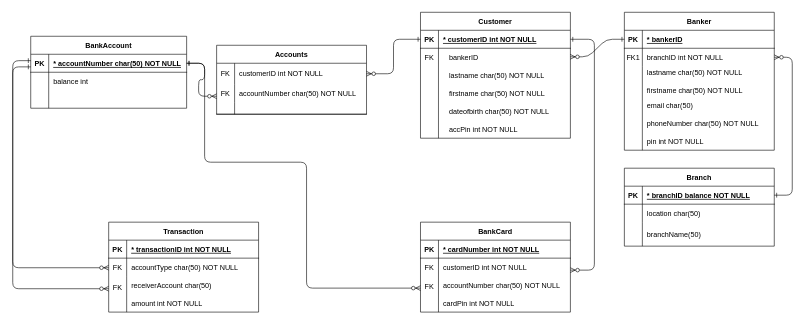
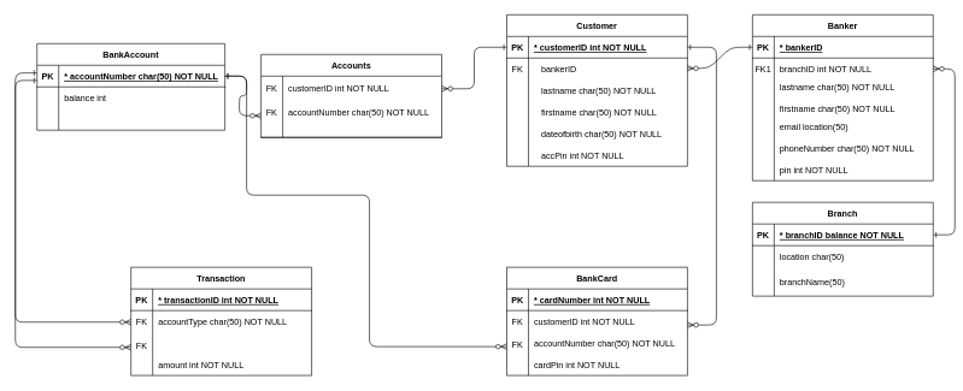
- <mxCell id="70" value="email char(50)" style="shape=partialRectangle;overflow=hidden;connectable=0;fillColor=none;top=0;left=0;bottom=0;right=0;align=left;spacingLeft=6;" parent="1" vertex="1"><mxGeometry x="1070" y="160" width="220" height="30" as="geometry"><mxRectangle width="220" height="30" as="alternateBounds" /></mxGeometry></mxCell>
+ <mxCell id="70" value="email location(50)" style="shape=partialRectangle;overflow=hidden;connectable=0;fillColor=none;top=0;left=0;bottom=0;right=0;align=left;spacingLeft=6;" parent="1" vertex="1"><mxGeometry x="1070" y="160" width="220" height="30" as="geometry"><mxRectangle width="220" height="30" as="alternateBounds" /></mxGeometry></mxCell>
- <mxCell id="84" value="receiverAccount char(50)" style="shape=partialRectangle;overflow=hidden;connectable=0;fillColor=none;top=0;left=0;bottom=0;right=0;align=left;spacingLeft=6;" parent="1" vertex="1"><mxGeometry x="210" y="460" width="220" height="30" as="geometry"><mxRectangle width="220" height="30" as="alternateBounds" /></mxGeometry></mxCell>
